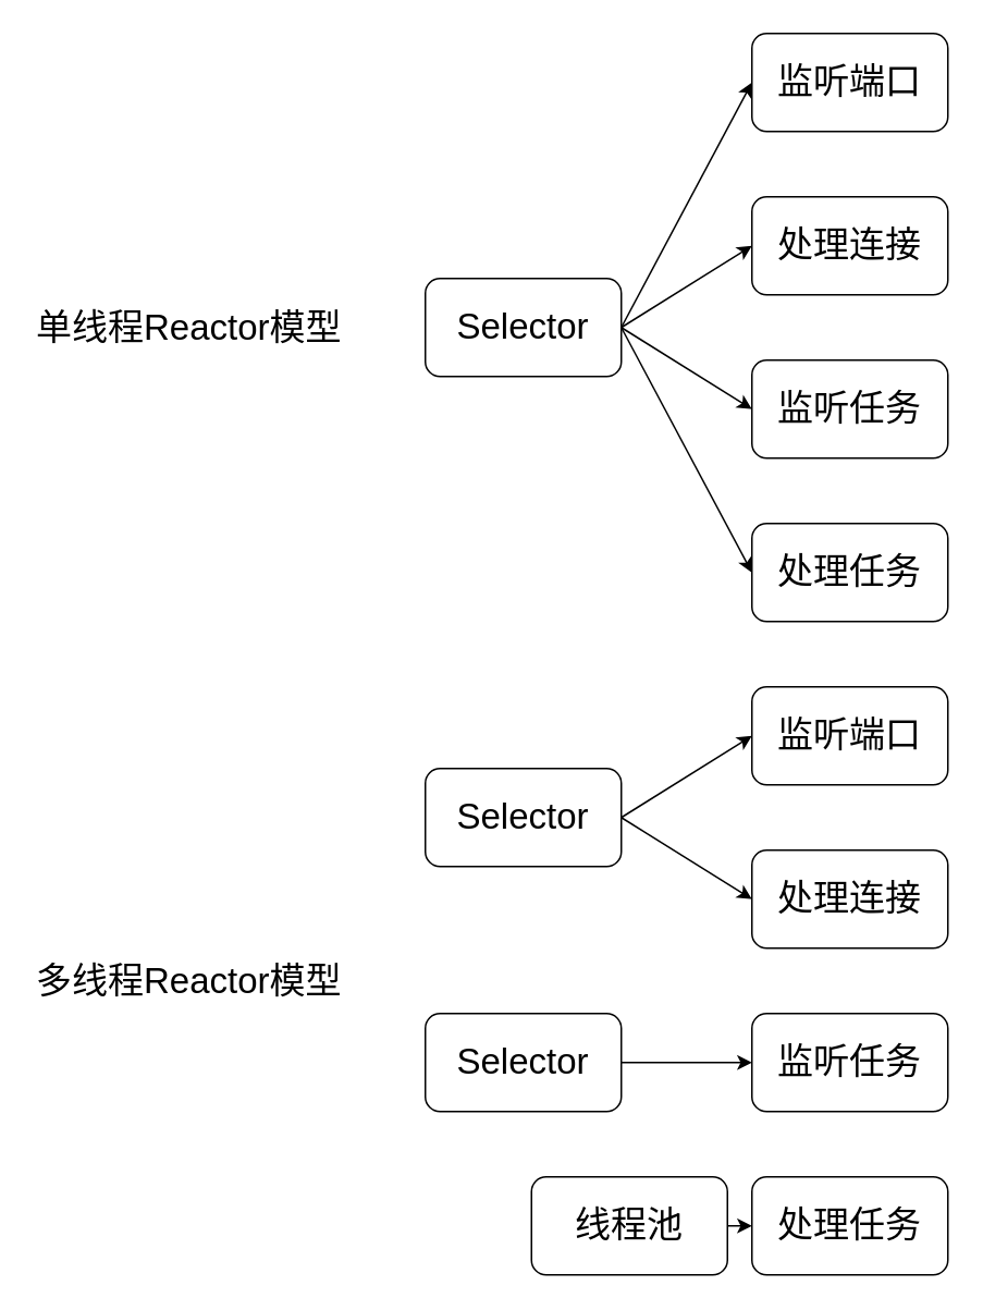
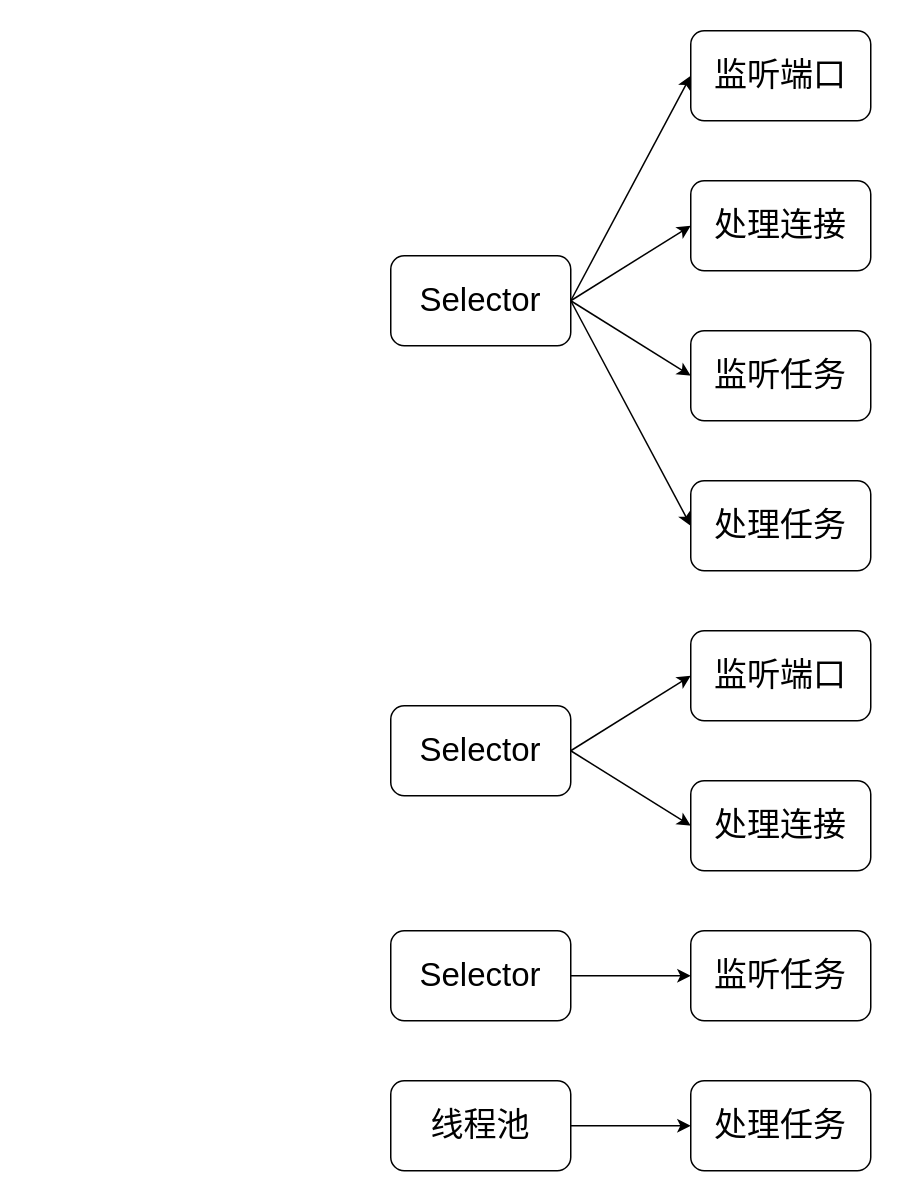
- <mxCell id="11" value="单线程Reactor模型" style="text;html=1;resizable=0;points=[];autosize=1;align=left;verticalAlign=top;spacingTop=-4;fontSize=22;" vertex="1" parent="1"><mxGeometry x="20" y="185" width="200" height="30" as="geometry" /></mxCell>
- <mxCell id="19" value="多线程Reactor模型" style="text;html=1;resizable=0;points=[];autosize=1;align=left;verticalAlign=top;spacingTop=-4;fontSize=22;" vertex="1" parent="1"><mxGeometry x="20" y="585" width="200" height="30" as="geometry" /></mxCell>
- <mxCell id="23" value="线程池" style="rounded=1;whiteSpace=wrap;html=1;fontSize=22;" vertex="1" parent="1"><mxGeometry x="325" y="720" width="120" height="60" as="geometry" /></mxCell>
+ <mxCell id="23" value="线程池" style="rounded=1;whiteSpace=wrap;html=1;fontSize=22;" vertex="1" parent="1"><mxGeometry x="260" y="720" width="120" height="60" as="geometry" /></mxCell>
